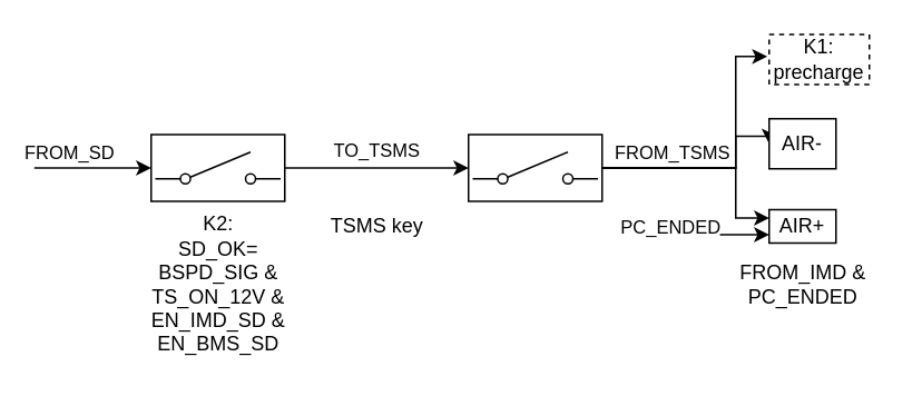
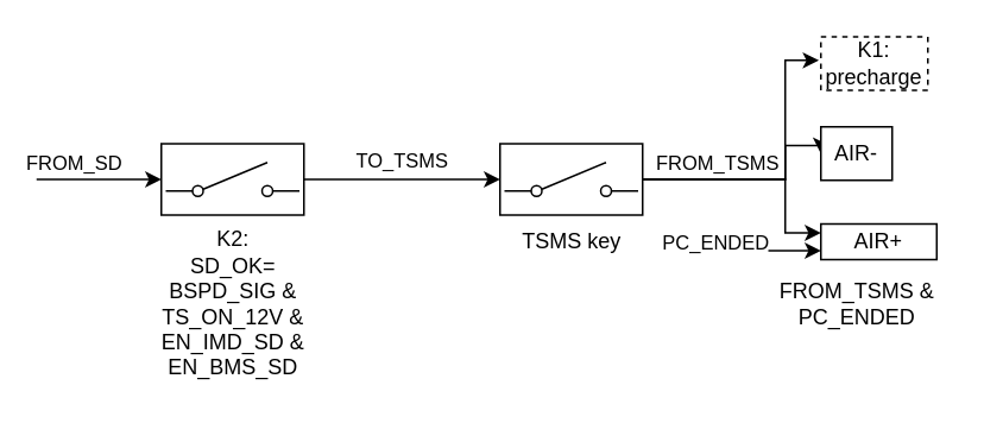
- <mxCell id="12" value="&lt;div&gt;TSMS key&lt;/div&gt;" style="text;html=1;align=center;verticalAlign=middle;resizable=0;points=[];autosize=1;" vertex="1" parent="1"><mxGeometry x="190" y="125" width="70" height="20" as="geometry" /></mxCell>
+ <mxCell id="12" value="&lt;div&gt;TSMS key&lt;/div&gt;" style="text;html=1;align=center;verticalAlign=middle;resizable=0;points=[];autosize=1;" vertex="1" parent="1"><mxGeometry x="285" y="125" width="70" height="20" as="geometry" /></mxCell>
- <mxCell id="18" value="&lt;div&gt;AIR+&lt;/div&gt;" style="rounded=0;whiteSpace=wrap;html=1;" vertex="1" parent="1"><mxGeometry x="460" y="125" width="40" height="20" as="geometry" /></mxCell>
+ <mxCell id="18" value="&lt;div&gt;AIR+&lt;/div&gt;" style="rounded=0;whiteSpace=wrap;html=1;" vertex="1" parent="1"><mxGeometry x="460" y="125" width="65" height="20" as="geometry" /></mxCell>
- <mxCell id="19" value="&lt;div&gt;FROM_IMD &amp;amp;&lt;/div&gt;&lt;div&gt;PC_ENDED&lt;/div&gt;" style="text;html=1;align=center;verticalAlign=middle;resizable=0;points=[];autosize=1;" vertex="1" parent="1"><mxGeometry x="430" y="155" width="100" height="30" as="geometry" /></mxCell>
+ <mxCell id="19" value="&lt;div&gt;FROM_TSMS &amp;amp;&lt;/div&gt;&lt;div&gt;PC_ENDED&lt;/div&gt;" style="text;html=1;align=center;verticalAlign=middle;resizable=0;points=[];autosize=1;" vertex="1" parent="1"><mxGeometry x="430" y="155" width="100" height="30" as="geometry" /></mxCell>
